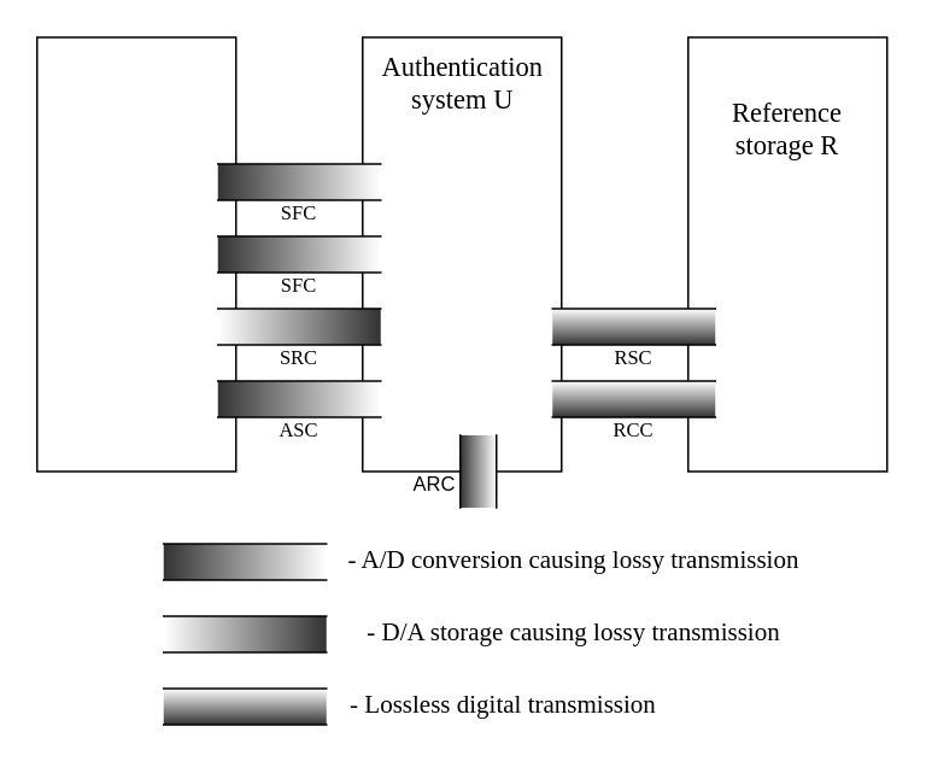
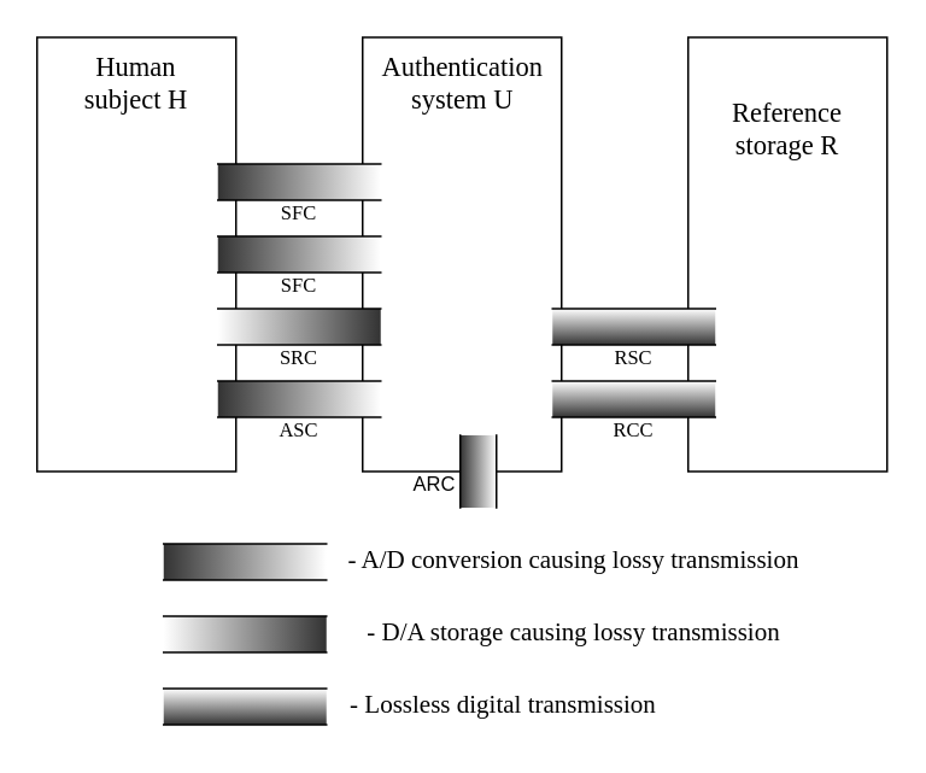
+ <mxCell id="5" value="&lt;font style=&quot;font-size: 15px;&quot; face=&quot;Garamond&quot;&gt;Human subject H&lt;/font&gt;" style="text;html=1;strokeColor=none;fillColor=none;align=center;verticalAlign=middle;whiteSpace=wrap;rounded=0;" vertex="1" parent="1"><mxGeometry x="35" y="30" width="80" height="30" as="geometry" /></mxCell>
